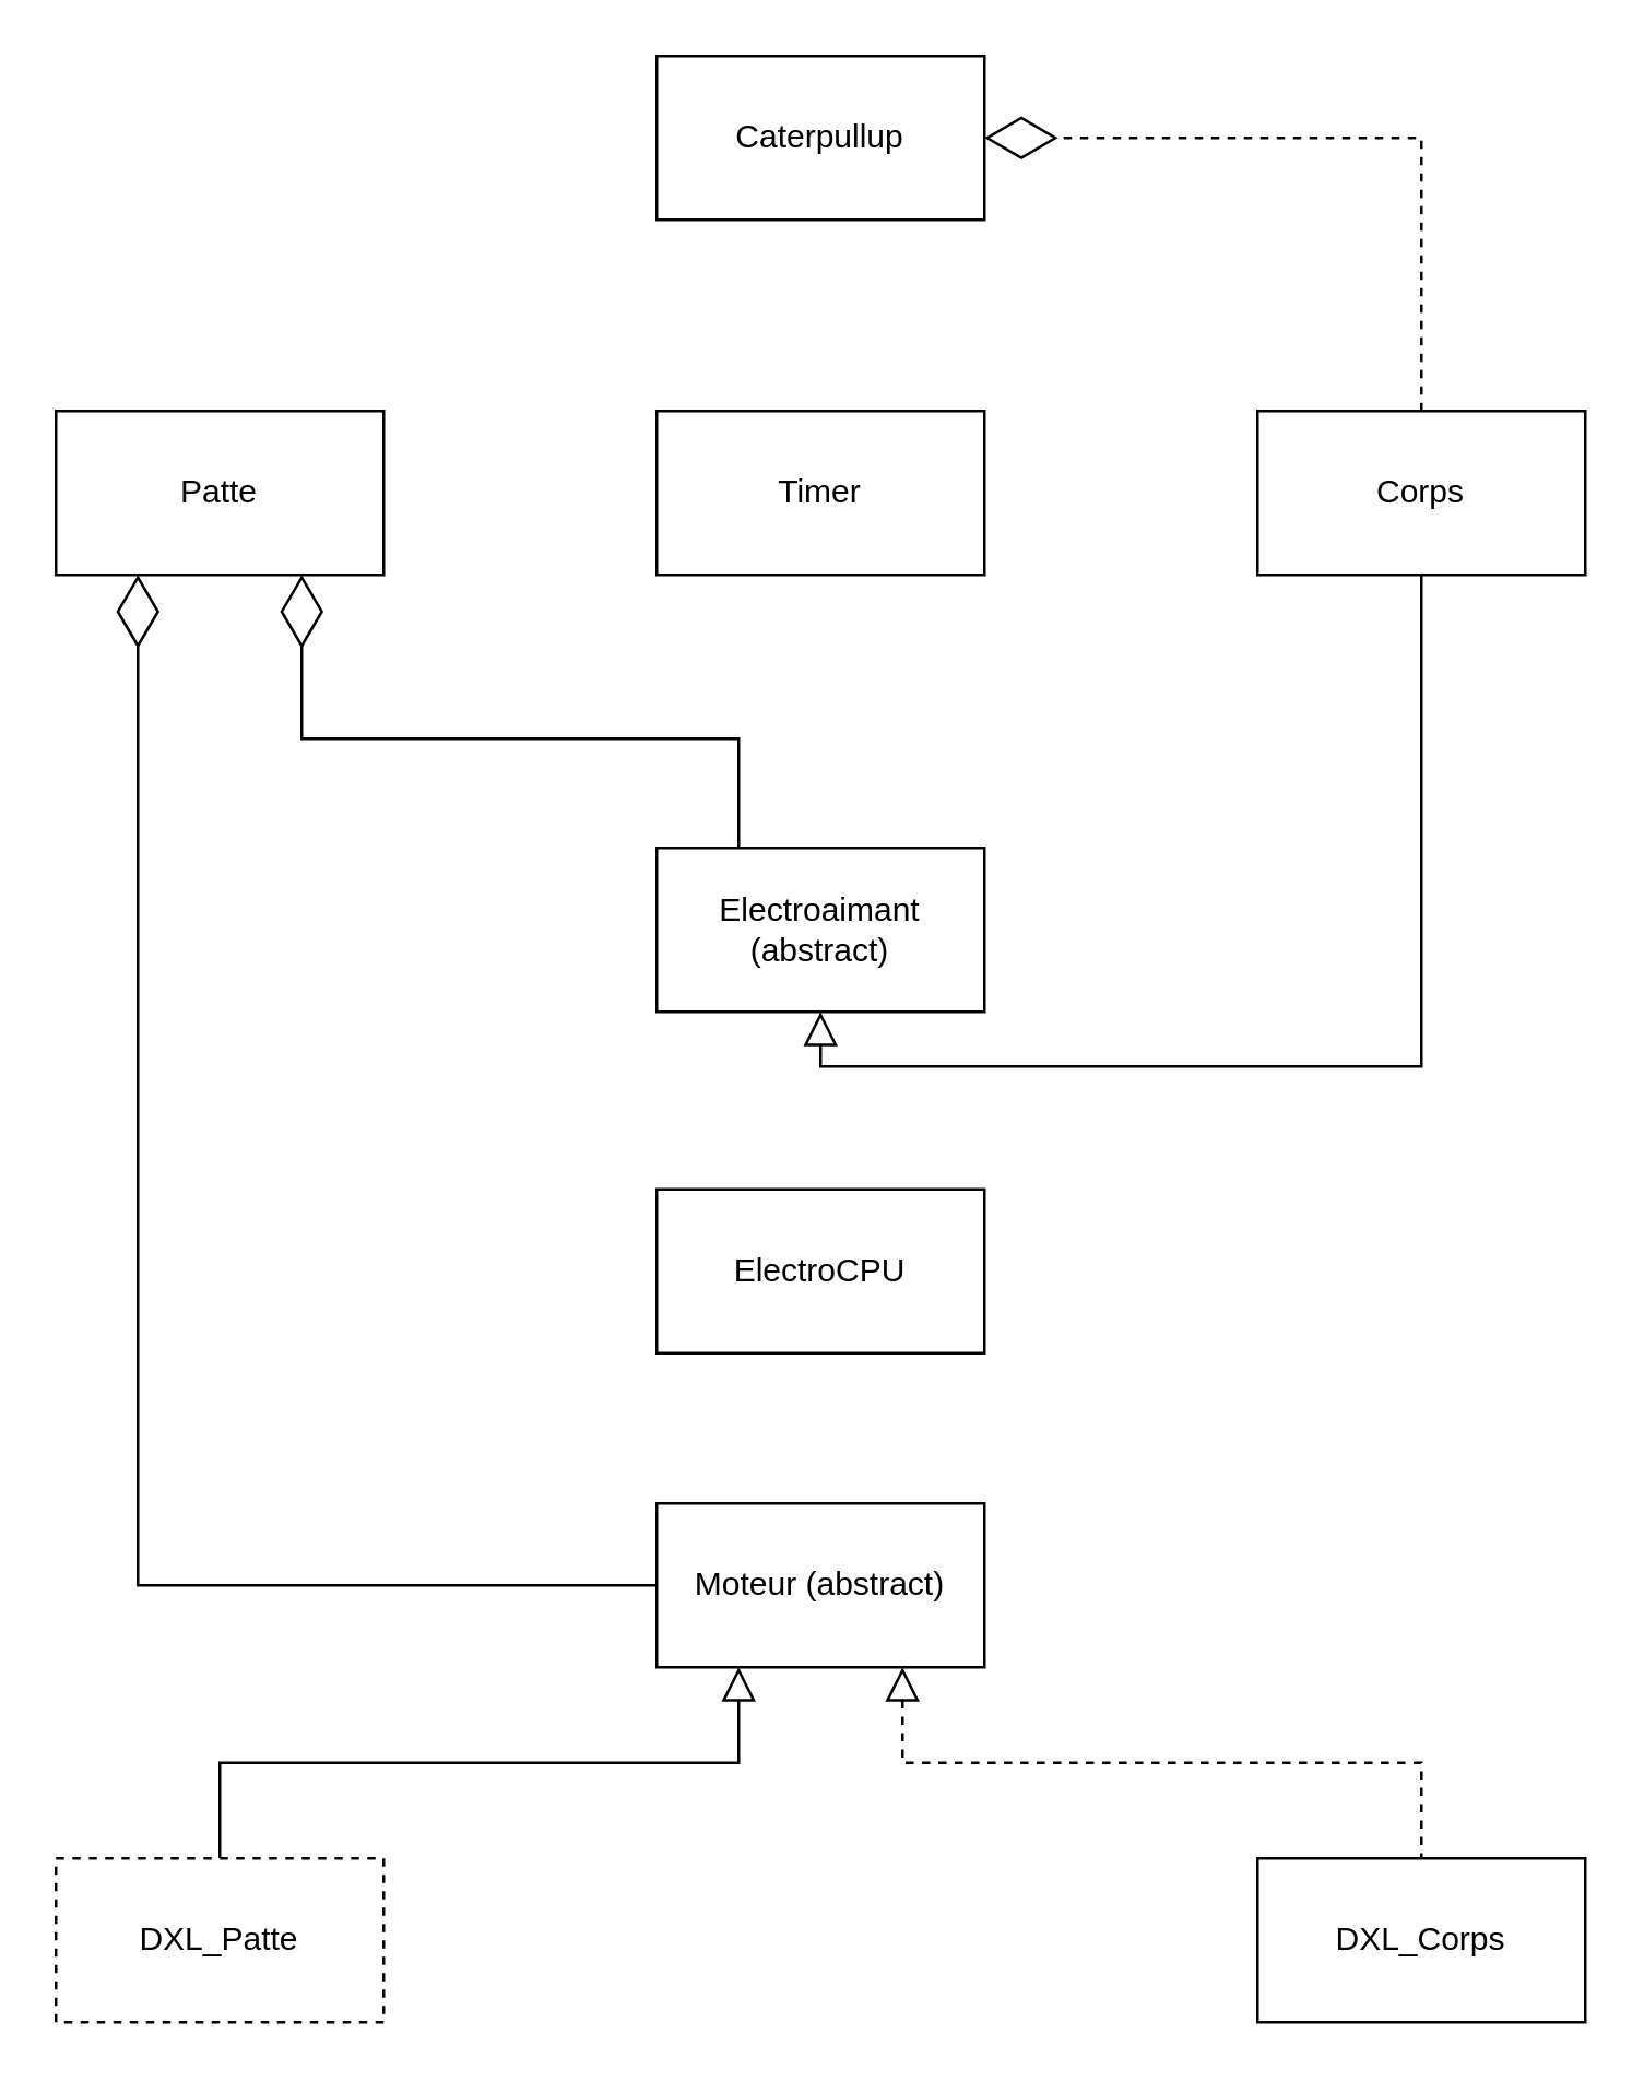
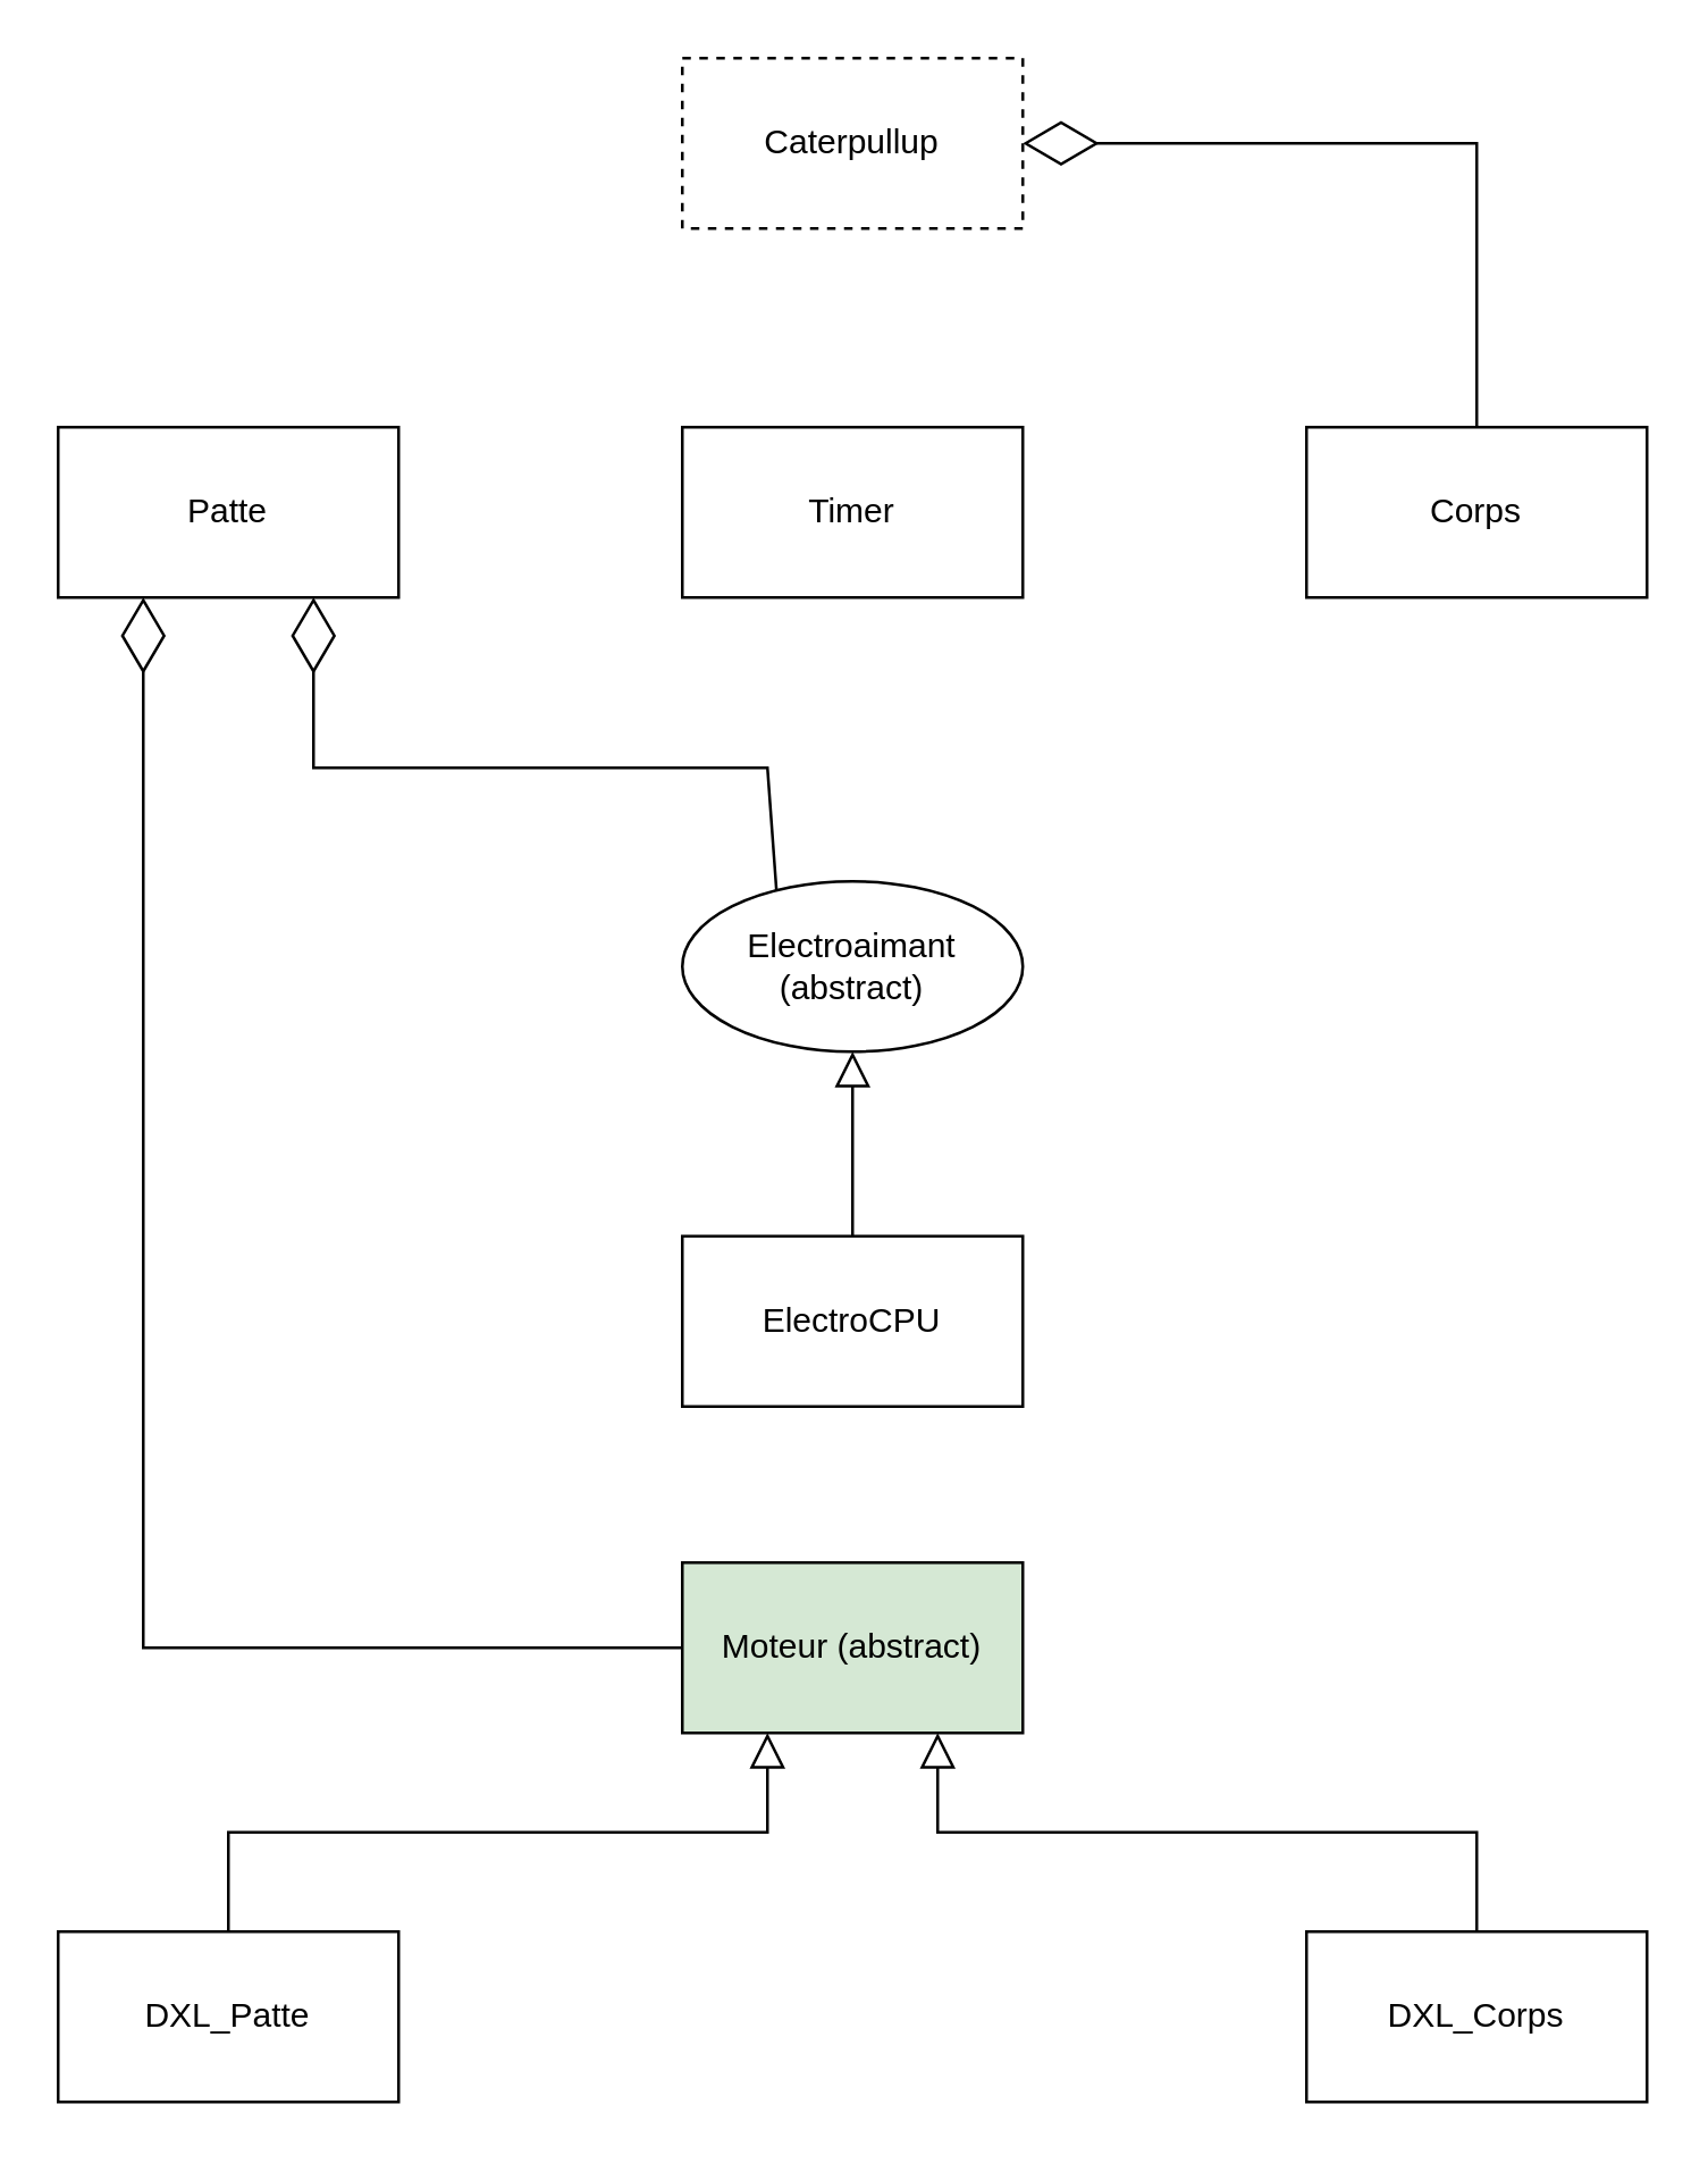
- <mxCell id="8" value="Caterpullup" style="rounded=0;whiteSpace=wrap;html=1;" parent="1" vertex="1"><mxGeometry x="240" y="20" width="120" height="60" as="geometry" /></mxCell>
+ <mxCell id="8" value="Caterpullup" style="rounded=0;whiteSpace=wrap;html=1;dashed=1;" parent="1" vertex="1"><mxGeometry x="240" y="20" width="120" height="60" as="geometry" /></mxCell>
- <mxCell id="5" value="" style="endArrow=diamondThin;endFill=0;endSize=24;html=1;rounded=0;exitX=0.5;exitY=0;exitDx=0;exitDy=0;entryX=1;entryY=0.5;entryDx=0;entryDy=0;dashed=1;" parent="1" source="10" target="8" edge="1"><mxGeometry width="160" relative="1" as="geometry"><mxPoint x="750" y="128" as="sourcePoint" /><mxPoint x="450" y="43" as="targetPoint" /><Array as="points"><mxPoint x="520" y="50" /></Array></mxGeometry></mxCell>
+ <mxCell id="5" value="" style="endArrow=diamondThin;endFill=0;endSize=24;html=1;rounded=0;exitX=0.5;exitY=0;exitDx=0;exitDy=0;entryX=1;entryY=0.5;entryDx=0;entryDy=0;" parent="1" source="10" target="8" edge="1"><mxGeometry width="160" relative="1" as="geometry"><mxPoint x="750" y="128" as="sourcePoint" /><mxPoint x="450" y="43" as="targetPoint" /><Array as="points"><mxPoint x="520" y="50" /></Array></mxGeometry></mxCell>
- <mxCell id="14" value="Electroaimant (abstract)" style="rounded=0;whiteSpace=wrap;html=1;" parent="1" vertex="1"><mxGeometry x="240" y="310" width="120" height="60" as="geometry" /></mxCell>
+ <mxCell id="14" value="Electroaimant (abstract)" style="ellipse;whiteSpace=wrap;html=1;" parent="1" vertex="1"><mxGeometry x="240" y="310" width="120" height="60" as="geometry" /></mxCell>
- <mxCell id="3" value="" style="edgeStyle=orthogonalEdgeStyle;rounded=0;orthogonalLoop=1;jettySize=auto;html=1;strokeWidth=1;endArrow=none;endFill=0;endSize=10;startArrow=block;startFill=0;startSize=10;exitX=0.5;exitY=1;exitDx=0;exitDy=0;" parent="1" source="14" target="10" edge="1"><mxGeometry relative="1" as="geometry"><mxPoint x="796" y="759" as="sourcePoint" /><mxPoint x="796" y="550" as="targetPoint" /></mxGeometry></mxCell>
+ <mxCell id="3" value="" style="edgeStyle=orthogonalEdgeStyle;rounded=0;orthogonalLoop=1;jettySize=auto;html=1;strokeWidth=1;endArrow=none;endFill=0;endSize=10;entryX=0.5;entryY=0;entryDx=0;entryDy=0;startArrow=block;startFill=0;startSize=10;exitX=0.5;exitY=1;exitDx=0;exitDy=0;" parent="1" source="14" target="15" edge="1"><mxGeometry relative="1" as="geometry"><mxPoint x="796" y="759" as="sourcePoint" /><mxPoint x="796" y="550" as="targetPoint" /></mxGeometry></mxCell>
- <mxCell id="13" value="Moteur (abstract)" style="rounded=0;whiteSpace=wrap;html=1;" parent="1" vertex="1"><mxGeometry x="240" y="550" width="120" height="60" as="geometry" /></mxCell>
+ <mxCell id="13" value="Moteur (abstract)" style="rounded=0;whiteSpace=wrap;html=1;fillColor=#d5e8d4;" parent="1" vertex="1"><mxGeometry x="240" y="550" width="120" height="60" as="geometry" /></mxCell>
- <mxCell id="2" value="" style="edgeStyle=orthogonalEdgeStyle;rounded=0;orthogonalLoop=1;jettySize=auto;html=1;strokeWidth=1;endArrow=none;endFill=0;endSize=10;startArrow=block;startFill=0;startSize=10;entryX=0.5;entryY=0;entryDx=0;entryDy=0;exitX=0.75;exitY=1;exitDx=0;exitDy=0;dashed=1;" parent="1" source="13" target="12" edge="1"><mxGeometry relative="1" as="geometry"><mxPoint x="500" y="580" as="targetPoint" /><mxPoint x="500" y="620" as="sourcePoint" /></mxGeometry></mxCell>
+ <mxCell id="2" value="" style="edgeStyle=orthogonalEdgeStyle;rounded=0;orthogonalLoop=1;jettySize=auto;html=1;strokeWidth=1;endArrow=none;endFill=0;endSize=10;startArrow=block;startFill=0;startSize=10;entryX=0.5;entryY=0;entryDx=0;entryDy=0;exitX=0.75;exitY=1;exitDx=0;exitDy=0;" parent="1" source="13" target="12" edge="1"><mxGeometry relative="1" as="geometry"><mxPoint x="500" y="580" as="targetPoint" /><mxPoint x="500" y="620" as="sourcePoint" /></mxGeometry></mxCell>
- <mxCell id="11" value="DXL_Patte" style="rounded=0;whiteSpace=wrap;html=1;dashed=1;" parent="1" vertex="1"><mxGeometry x="20" y="680" width="120" height="60" as="geometry" /></mxCell>
+ <mxCell id="11" value="DXL_Patte" style="rounded=0;whiteSpace=wrap;html=1;" parent="1" vertex="1"><mxGeometry x="20" y="680" width="120" height="60" as="geometry" /></mxCell>
